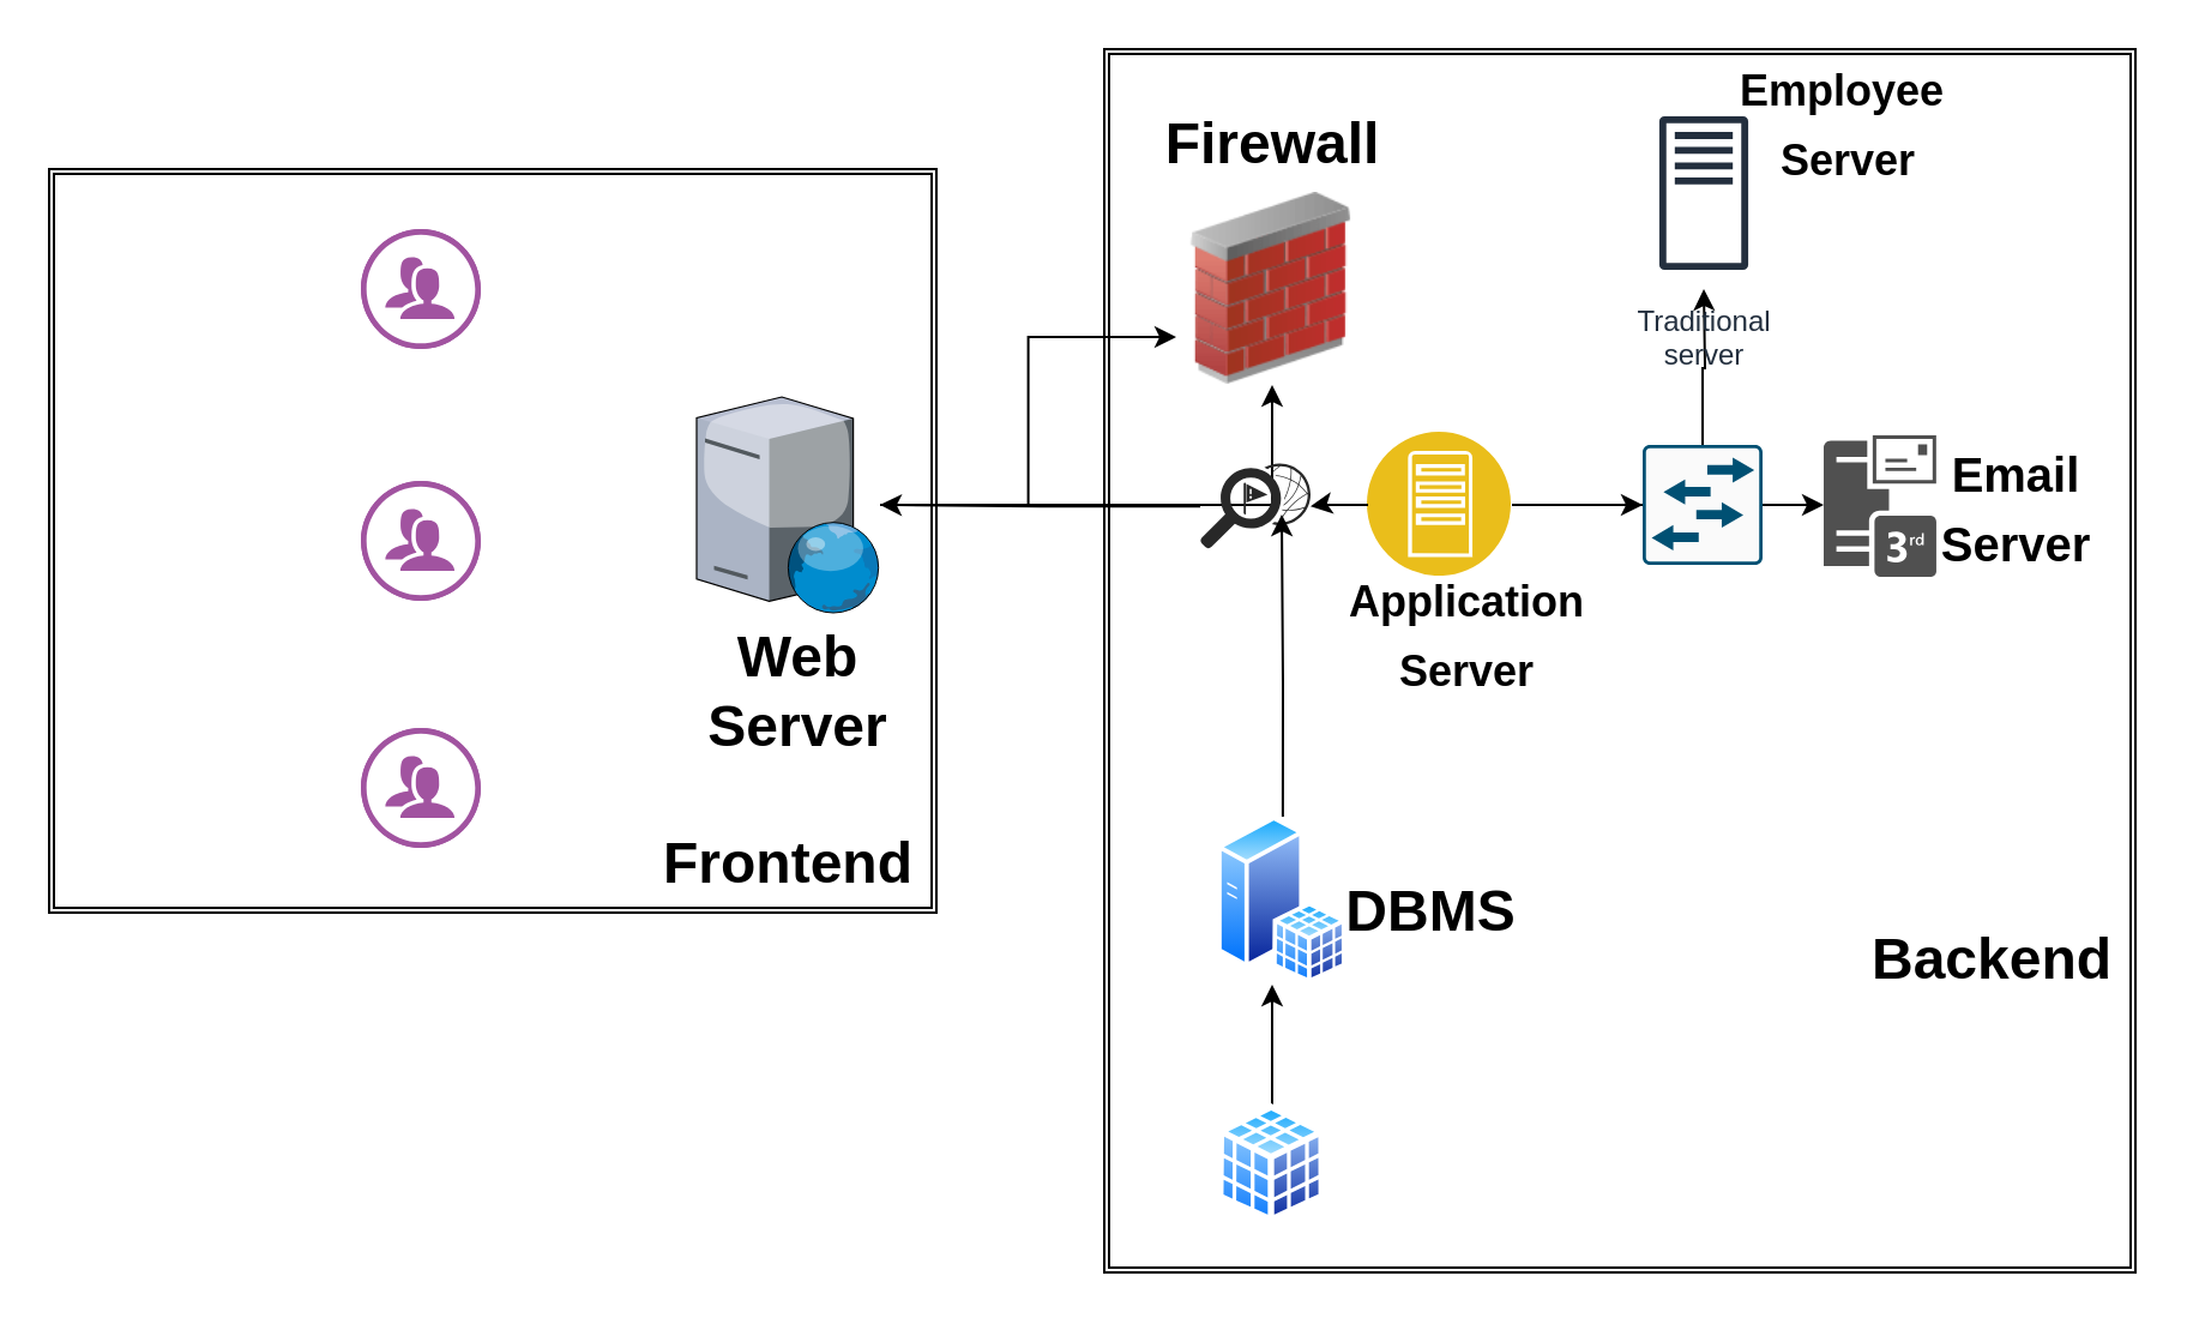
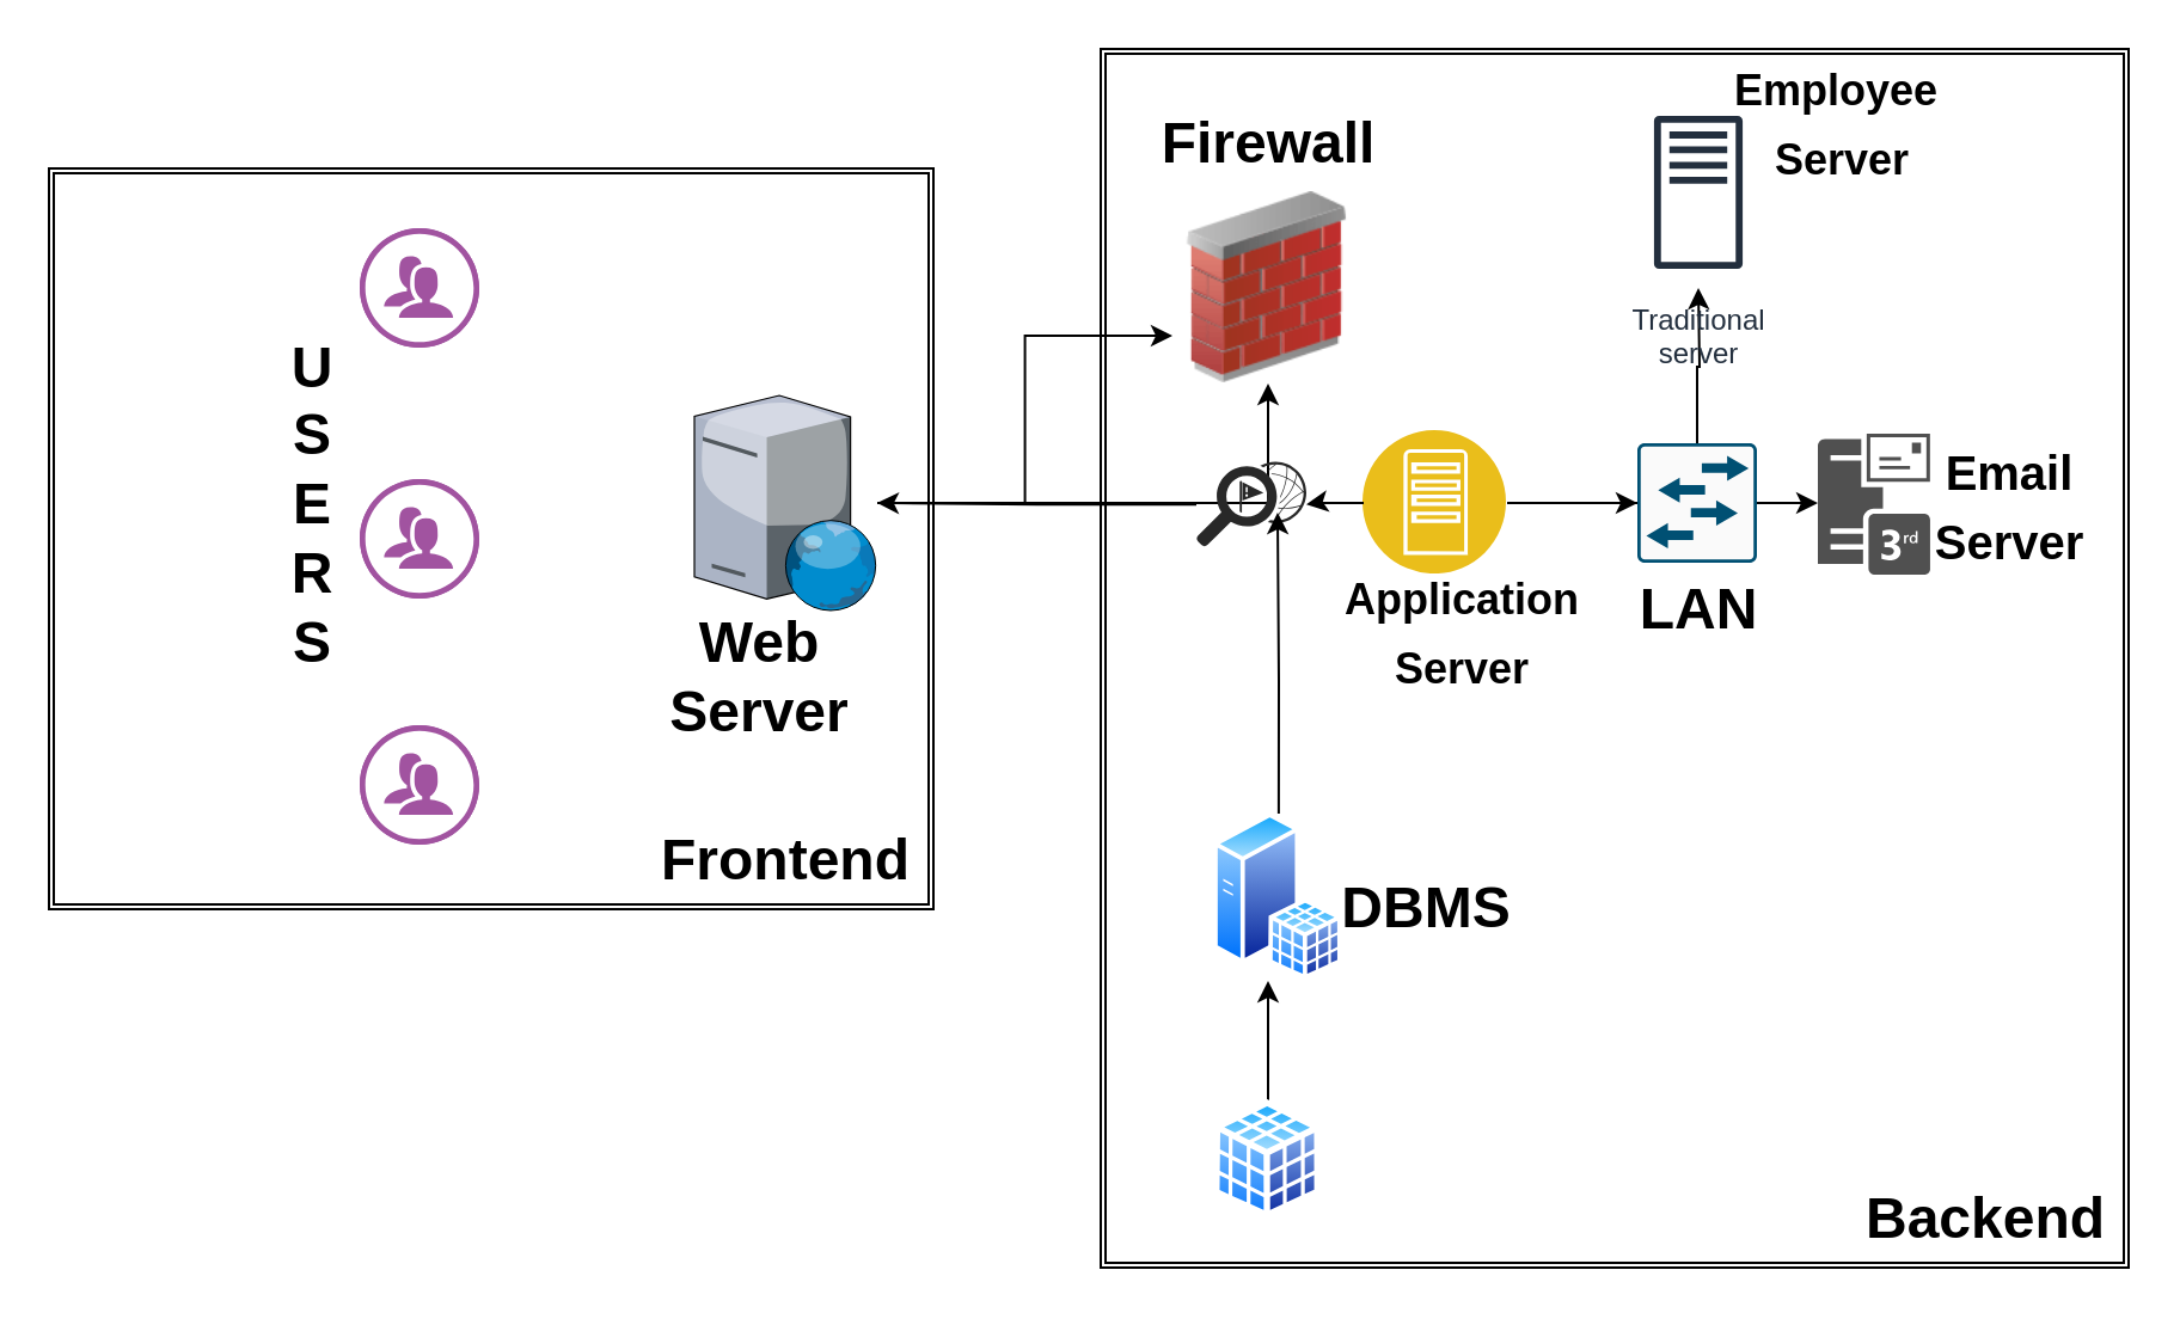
+ <mxCell id="27" value="U&lt;br&gt;S&lt;br&gt;E&lt;br&gt;R&lt;br&gt;S" style="text;strokeColor=none;fillColor=none;html=1;fontSize=24;fontStyle=1;verticalAlign=middle;align=center;" vertex="1" parent="1"><mxGeometry x="110" y="141" width="40" height="139" as="geometry" /></mxCell>
+ <mxCell id="32" value="LAN" style="text;strokeColor=none;fillColor=none;html=1;fontSize=24;fontStyle=1;verticalAlign=middle;align=center;" vertex="1" parent="1"><mxGeometry x="659.5" y="235" width="100" height="40" as="geometry" /></mxCell>
- <mxCell id="34" value="Web&lt;br&gt;Server" style="text;strokeColor=none;fillColor=none;html=1;fontSize=24;fontStyle=1;verticalAlign=middle;align=center;" vertex="1" parent="1"><mxGeometry x="281.5" y="268" width="100" height="40" as="geometry" /></mxCell>
+ <mxCell id="34" value="Web&lt;br&gt;Server" style="text;strokeColor=none;fillColor=none;html=1;fontSize=24;fontStyle=1;verticalAlign=middle;align=center;" vertex="1" parent="1"><mxGeometry x="266.5" y="263" width="100" height="40" as="geometry" /></mxCell>
- <mxCell id="26" value="Backend" style="text;strokeColor=none;fillColor=none;html=1;fontSize=24;fontStyle=1;verticalAlign=middle;align=center;" vertex="1" parent="1"><mxGeometry x="780" y="380" width="100" height="40" as="geometry" /></mxCell>
+ <mxCell id="26" value="Backend" style="text;strokeColor=none;fillColor=none;html=1;fontSize=24;fontStyle=1;verticalAlign=middle;align=center;" vertex="1" parent="1"><mxGeometry x="780" y="490" width="100" height="40" as="geometry" /></mxCell>
